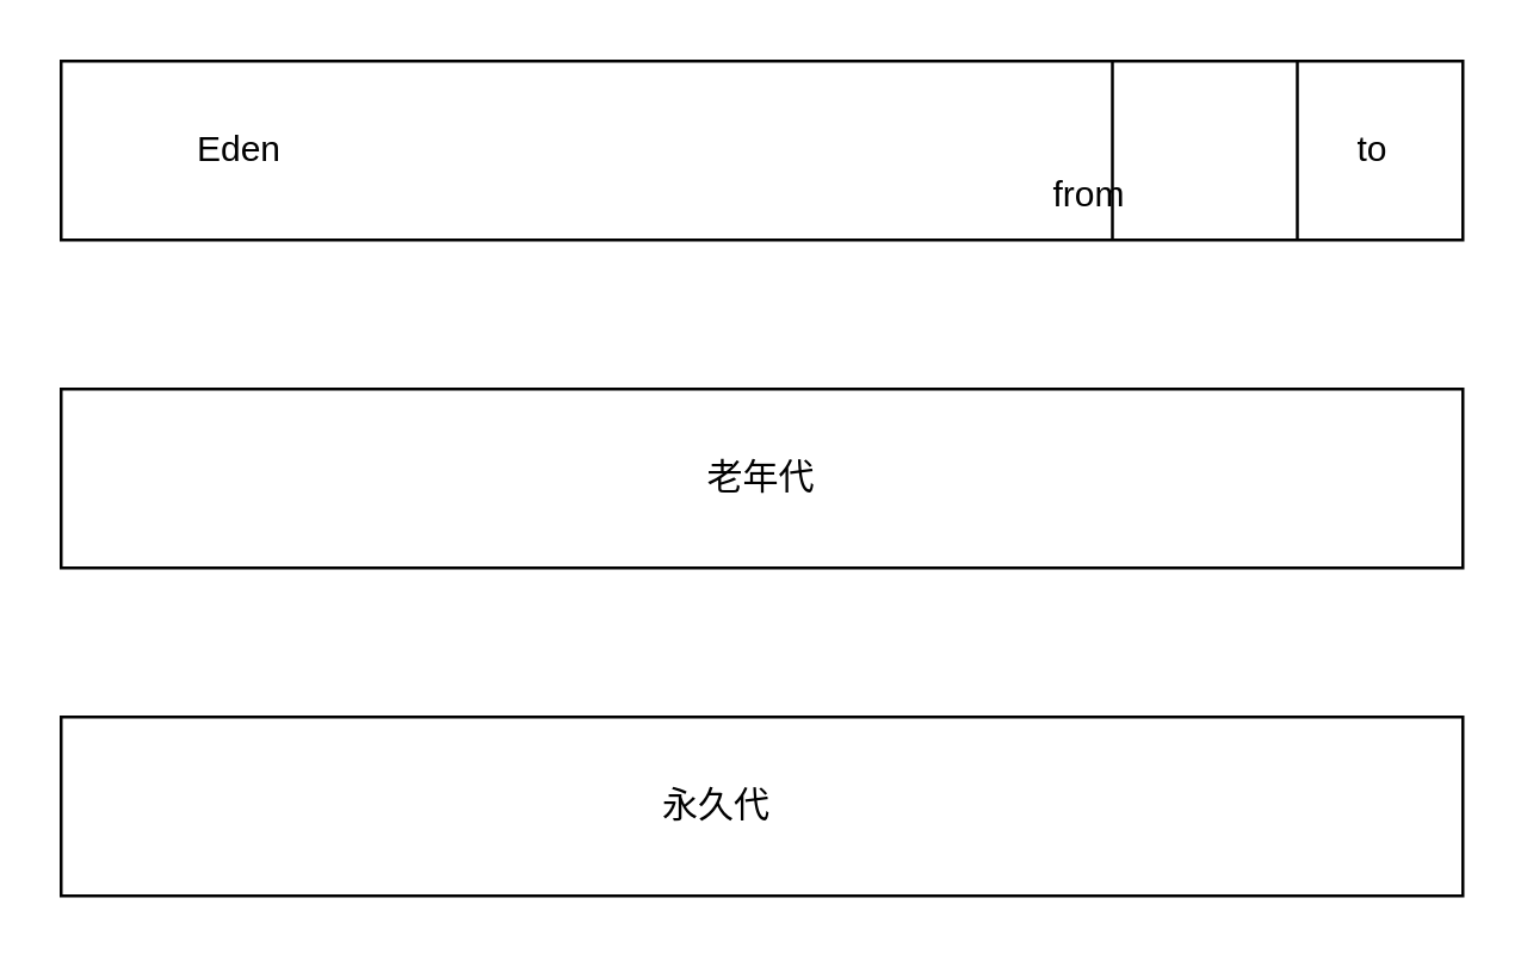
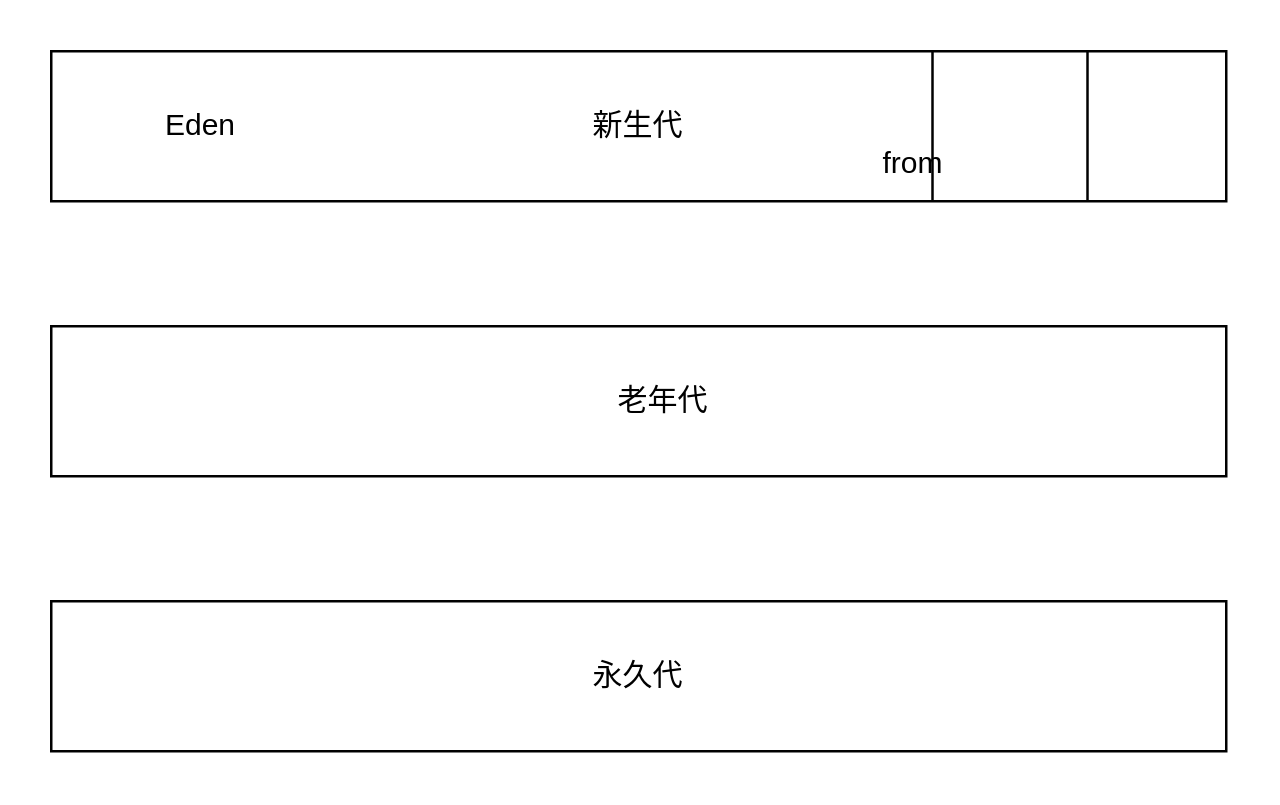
+ <mxCell id="5" value="新生代" style="text;html=1;strokeColor=none;fillColor=none;align=center;verticalAlign=middle;whiteSpace=wrap;rounded=0;" parent="1" vertex="1"><mxGeometry x="235" y="40" width="40" height="20" as="geometry" /></mxCell>
- <mxCell id="12" value="to" style="text;html=1;strokeColor=none;fillColor=none;align=center;verticalAlign=middle;whiteSpace=wrap;rounded=0;" parent="1" vertex="1"><mxGeometry x="440" y="40" width="40" height="20" as="geometry" /></mxCell>
- <mxCell id="6" value="老年代" style="text;html=1;strokeColor=none;fillColor=none;align=center;verticalAlign=middle;whiteSpace=wrap;rounded=0;" parent="1" vertex="1"><mxGeometry x="235" y="150" width="40" height="20" as="geometry" /></mxCell>
+ <mxCell id="6" value="老年代" style="text;html=1;strokeColor=none;fillColor=none;align=center;verticalAlign=middle;whiteSpace=wrap;rounded=0;" parent="1" vertex="1"><mxGeometry x="245" y="150" width="40" height="20" as="geometry" /></mxCell>
- <mxCell id="7" value="永久代" style="text;html=1;strokeColor=none;fillColor=none;align=center;verticalAlign=middle;whiteSpace=wrap;rounded=0;" parent="1" vertex="1"><mxGeometry x="220" y="260" width="40" height="20" as="geometry" /></mxCell>
+ <mxCell id="7" value="永久代" style="text;html=1;strokeColor=none;fillColor=none;align=center;verticalAlign=middle;whiteSpace=wrap;rounded=0;" parent="1" vertex="1"><mxGeometry x="235" y="260" width="40" height="20" as="geometry" /></mxCell>
